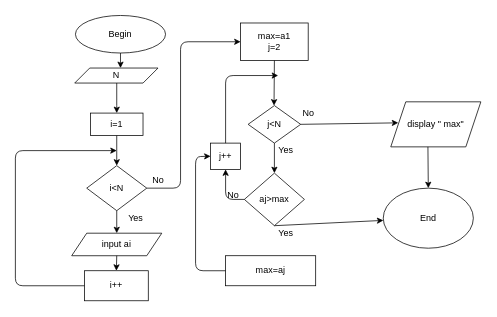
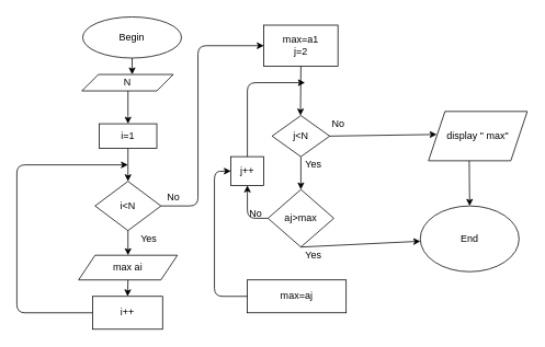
- <mxCell id="8" value="input ai" style="shape=parallelogram;perimeter=parallelogramPerimeter;whiteSpace=wrap;html=1;fixedSize=1;" vertex="1" parent="1"><mxGeometry x="95" y="310" width="120" height="30" as="geometry" /></mxCell>
+ <mxCell id="8" value="max ai" style="shape=parallelogram;perimeter=parallelogramPerimeter;whiteSpace=wrap;html=1;fixedSize=1;" vertex="1" parent="1"><mxGeometry x="95" y="310" width="120" height="30" as="geometry" /></mxCell>
